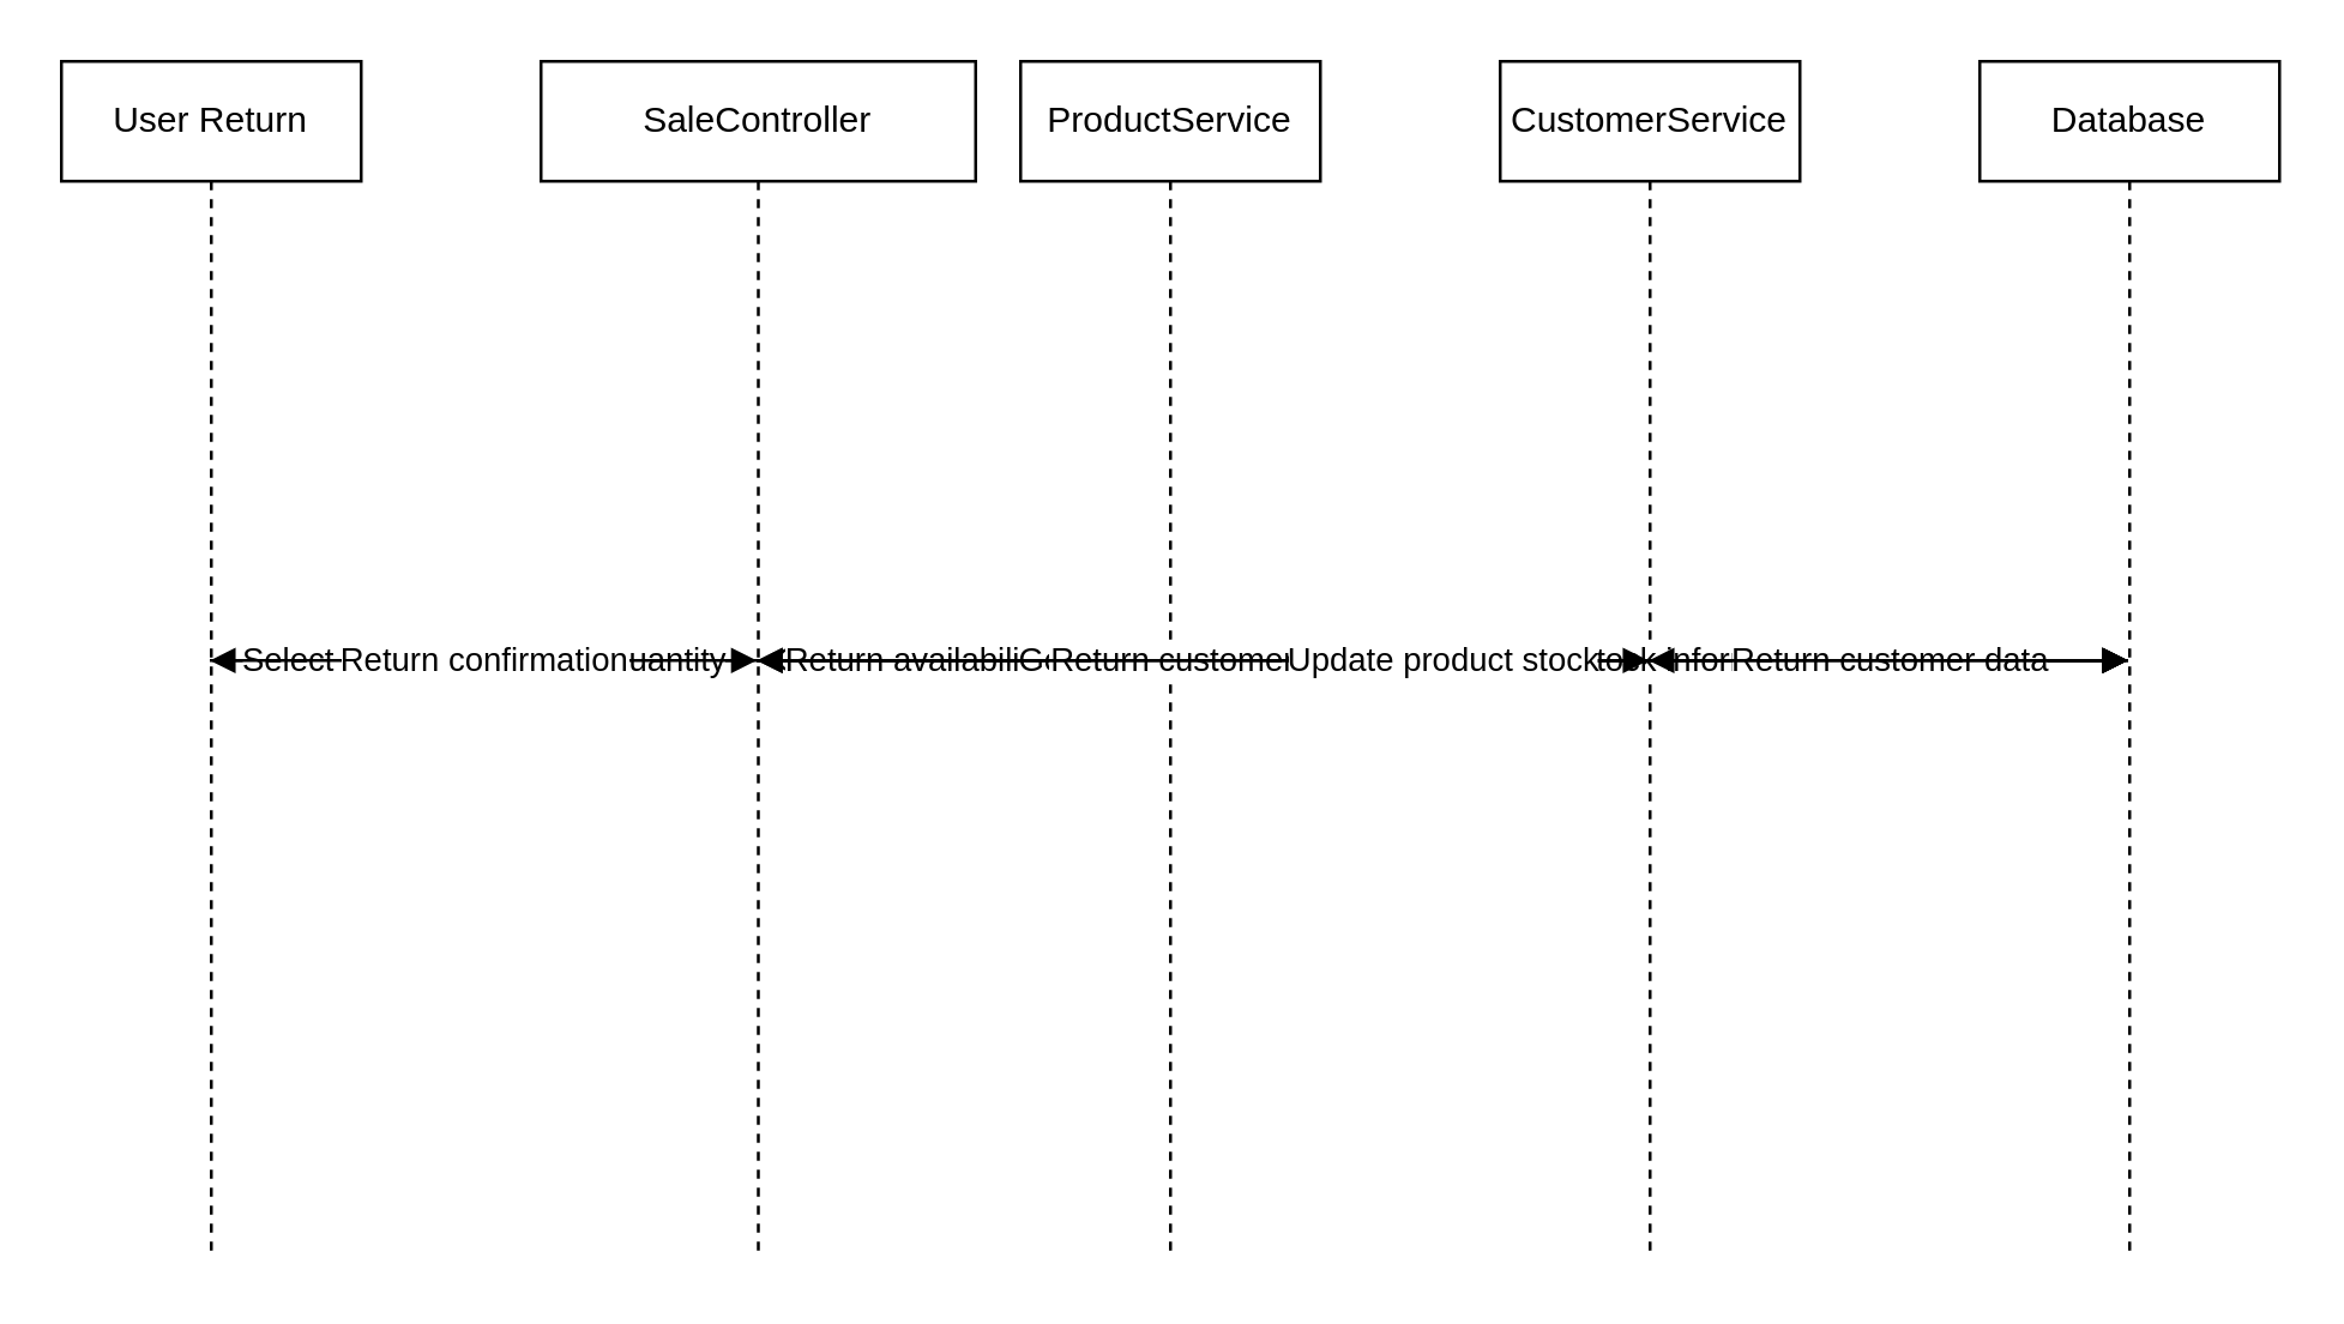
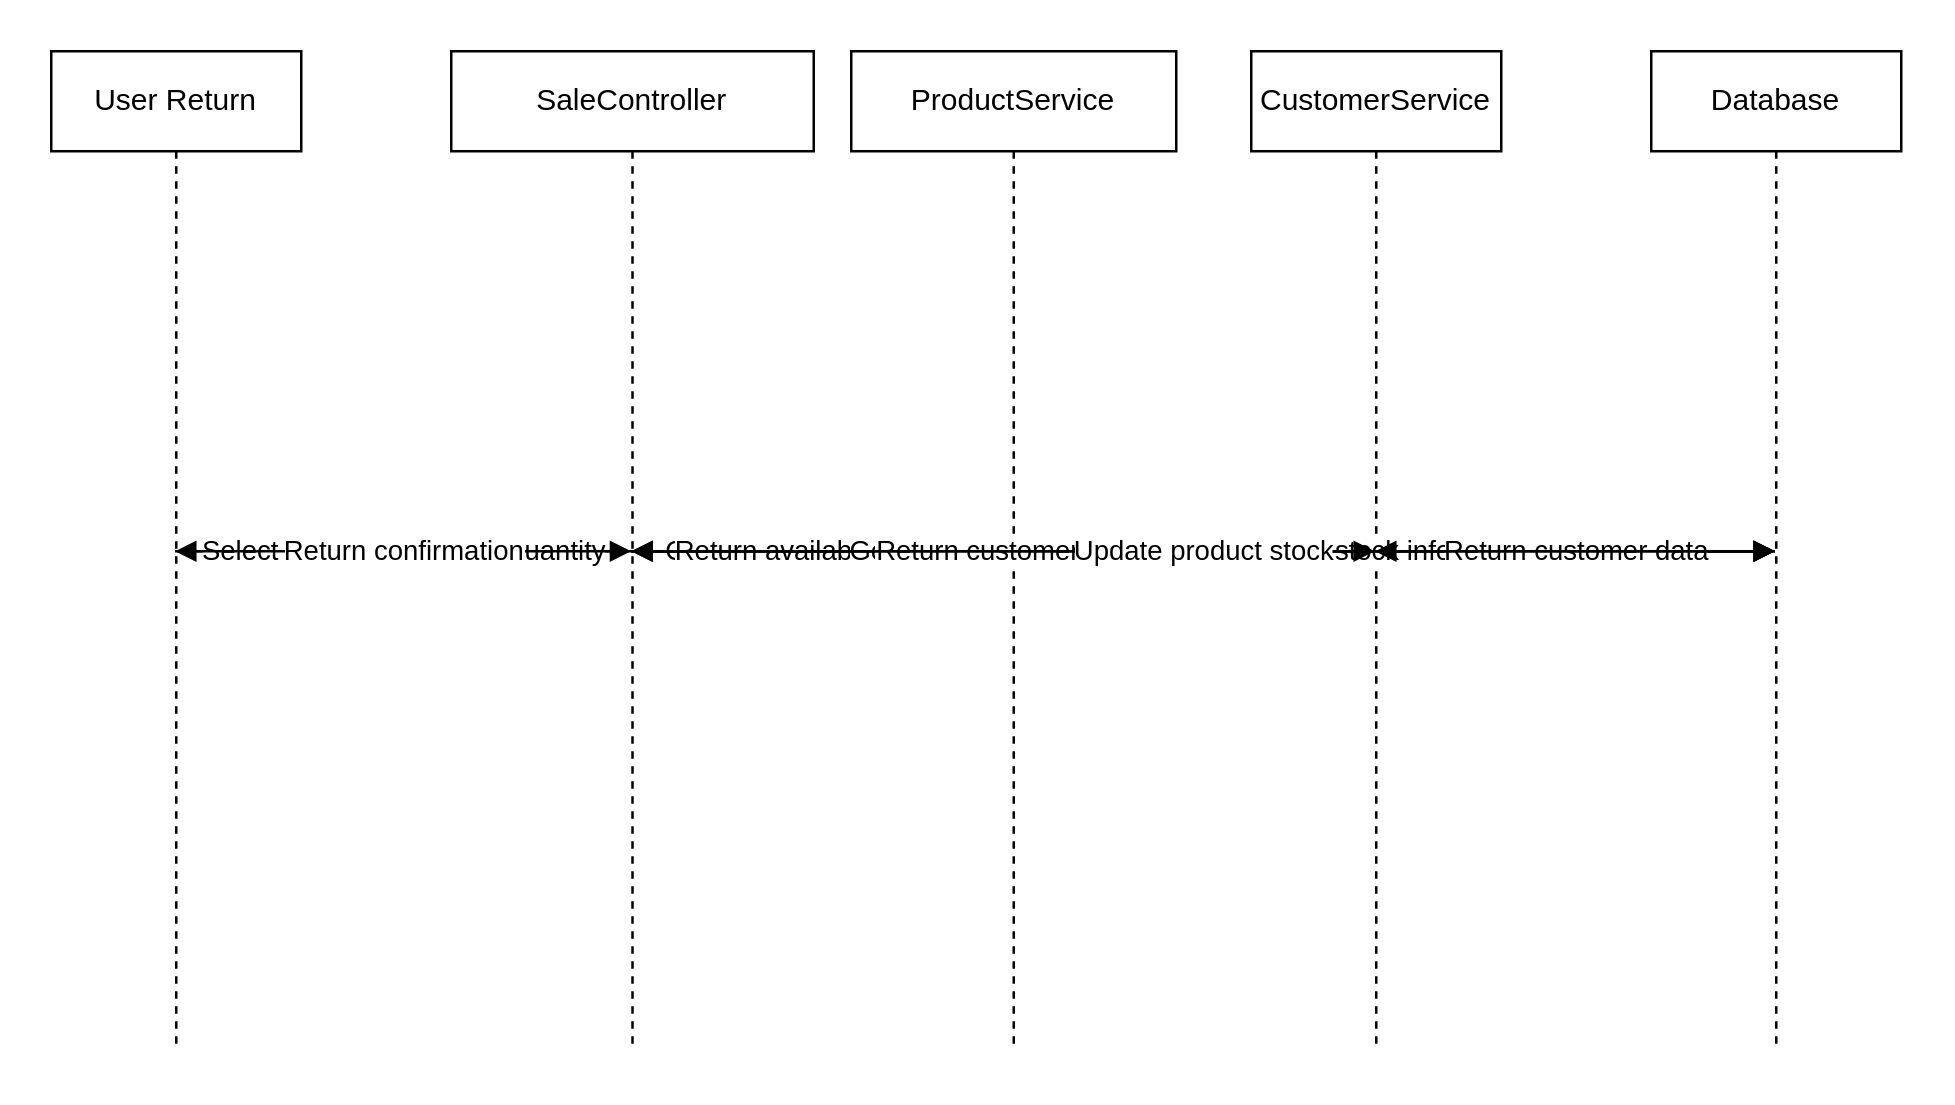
- <mxCell id="4" value="ProductService" style="shape=umlLifeline;perimeter=lifelinePerimeter;whiteSpace=wrap;html=1;container=1;collapsible=0;recursiveResize=0;outlineConnect=0;portConstraint=eastwest;" vertex="1" parent="1"><mxGeometry x="340" y="20" width="100" height="400" as="geometry" /></mxCell>
+ <mxCell id="4" value="ProductService" style="shape=umlLifeline;perimeter=lifelinePerimeter;whiteSpace=wrap;html=1;container=1;collapsible=0;recursiveResize=0;outlineConnect=0;portConstraint=eastwest;" vertex="1" parent="1"><mxGeometry x="340" y="20" width="130" height="400" as="geometry" /></mxCell>
